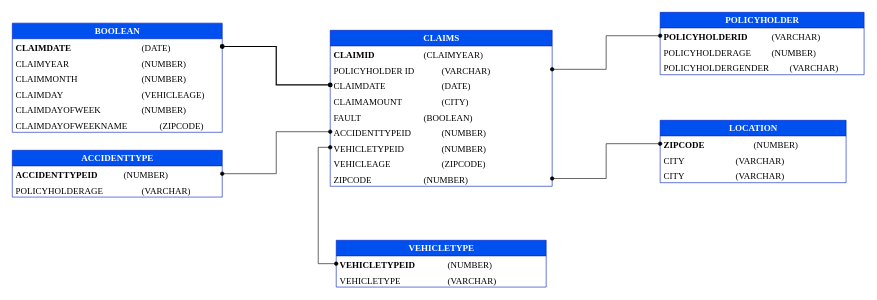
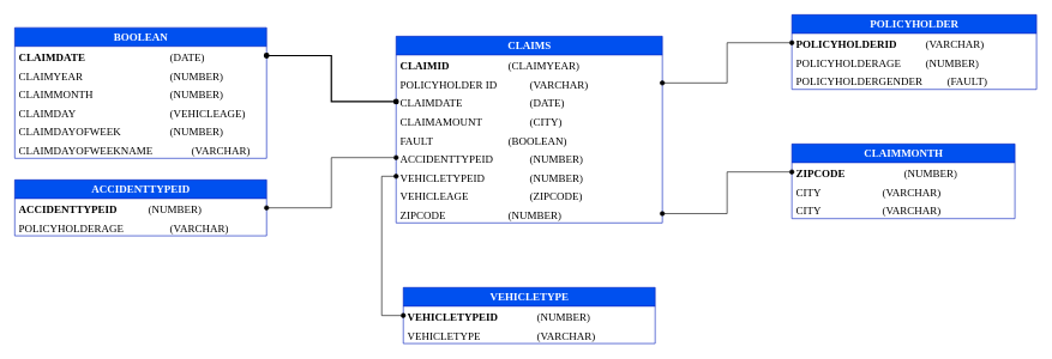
- <mxCell id="29" value="POLICYHOLDERGENDER&amp;nbsp; &amp;nbsp;&amp;nbsp;&lt;span style=&quot;white-space: pre; font-size: 15px;&quot;&gt;&#09;&lt;/span&gt;(VARCHAR)" style="text;strokeColor=none;fillColor=none;align=left;verticalAlign=top;spacingLeft=4;spacingRight=4;overflow=hidden;rotatable=0;points=[[0,0.5],[1,0.5]];portConstraint=eastwest;whiteSpace=wrap;html=1;fontSize=15;fontFamily=Verdana;" vertex="1" parent="26"><mxGeometry y="78" width="340" height="26" as="geometry" /></mxCell>
+ <mxCell id="29" value="POLICYHOLDERGENDER&amp;nbsp; &amp;nbsp;&amp;nbsp;&lt;span style=&quot;white-space: pre; font-size: 15px;&quot;&gt;&#09;&lt;/span&gt;(FAULT)" style="text;strokeColor=none;fillColor=none;align=left;verticalAlign=top;spacingLeft=4;spacingRight=4;overflow=hidden;rotatable=0;points=[[0,0.5],[1,0.5]];portConstraint=eastwest;whiteSpace=wrap;html=1;fontSize=15;fontFamily=Verdana;" vertex="1" parent="26"><mxGeometry y="78" width="340" height="26" as="geometry" /></mxCell>
- <mxCell id="21" value="CLAIMDAYOFWEEKNAME&amp;nbsp; &lt;span style=&quot;white-space: pre;&quot;&gt;&#09;&lt;/span&gt;&lt;span style=&quot;white-space: pre;&quot;&gt;&#09;&lt;/span&gt;(ZIPCODE)" style="text;strokeColor=none;fillColor=none;align=left;verticalAlign=top;spacingLeft=4;spacingRight=4;overflow=hidden;rotatable=0;points=[[0,0.5],[1,0.5]];portConstraint=eastwest;whiteSpace=wrap;html=1;fontSize=15;fontFamily=Verdana;" vertex="1" parent="15"><mxGeometry y="156" width="350" height="26" as="geometry" /></mxCell>
+ <mxCell id="21" value="CLAIMDAYOFWEEKNAME&amp;nbsp; &lt;span style=&quot;white-space: pre;&quot;&gt;&#09;&lt;/span&gt;&lt;span style=&quot;white-space: pre;&quot;&gt;&#09;&lt;/span&gt;(VARCHAR)" style="text;strokeColor=none;fillColor=none;align=left;verticalAlign=top;spacingLeft=4;spacingRight=4;overflow=hidden;rotatable=0;points=[[0,0.5],[1,0.5]];portConstraint=eastwest;whiteSpace=wrap;html=1;fontSize=15;fontFamily=Verdana;" vertex="1" parent="15"><mxGeometry y="156" width="350" height="26" as="geometry" /></mxCell>
- <mxCell id="22" value="LOCATION" style="swimlane;fontStyle=1;childLayout=stackLayout;horizontal=1;startSize=26;fillColor=#0050ef;horizontalStack=0;resizeParent=1;resizeParentMax=0;resizeLast=0;collapsible=1;marginBottom=0;html=1;fontSize=15;fontFamily=Verdana;fontColor=#ffffff;strokeColor=#001DBC;" vertex="1" parent="1"><mxGeometry x="1100" y="200" width="310" height="104" as="geometry" /></mxCell>
+ <mxCell id="22" value="CLAIMMONTH" style="swimlane;fontStyle=1;childLayout=stackLayout;horizontal=1;startSize=26;fillColor=#0050ef;horizontalStack=0;resizeParent=1;resizeParentMax=0;resizeLast=0;collapsible=1;marginBottom=0;html=1;fontSize=15;fontFamily=Verdana;fontColor=#ffffff;strokeColor=#001DBC;" vertex="1" parent="1"><mxGeometry x="1100" y="200" width="310" height="104" as="geometry" /></mxCell>
- <mxCell id="2" value="ACCIDENTTYPE" style="swimlane;fontStyle=1;childLayout=stackLayout;horizontal=1;startSize=26;fillColor=#0050ef;horizontalStack=0;resizeParent=1;resizeParentMax=0;resizeLast=0;collapsible=1;marginBottom=0;html=1;fontSize=15;fontFamily=Verdana;fontColor=#ffffff;strokeColor=#001DBC;" vertex="1" parent="1"><mxGeometry x="20" y="250" width="350" height="78" as="geometry" /></mxCell>
+ <mxCell id="2" value="ACCIDENTTYPEID" style="swimlane;fontStyle=1;childLayout=stackLayout;horizontal=1;startSize=26;fillColor=#0050ef;horizontalStack=0;resizeParent=1;resizeParentMax=0;resizeLast=0;collapsible=1;marginBottom=0;html=1;fontSize=15;fontFamily=Verdana;fontColor=#ffffff;strokeColor=#001DBC;" vertex="1" parent="1"><mxGeometry x="20" y="250" width="350" height="78" as="geometry" /></mxCell>
